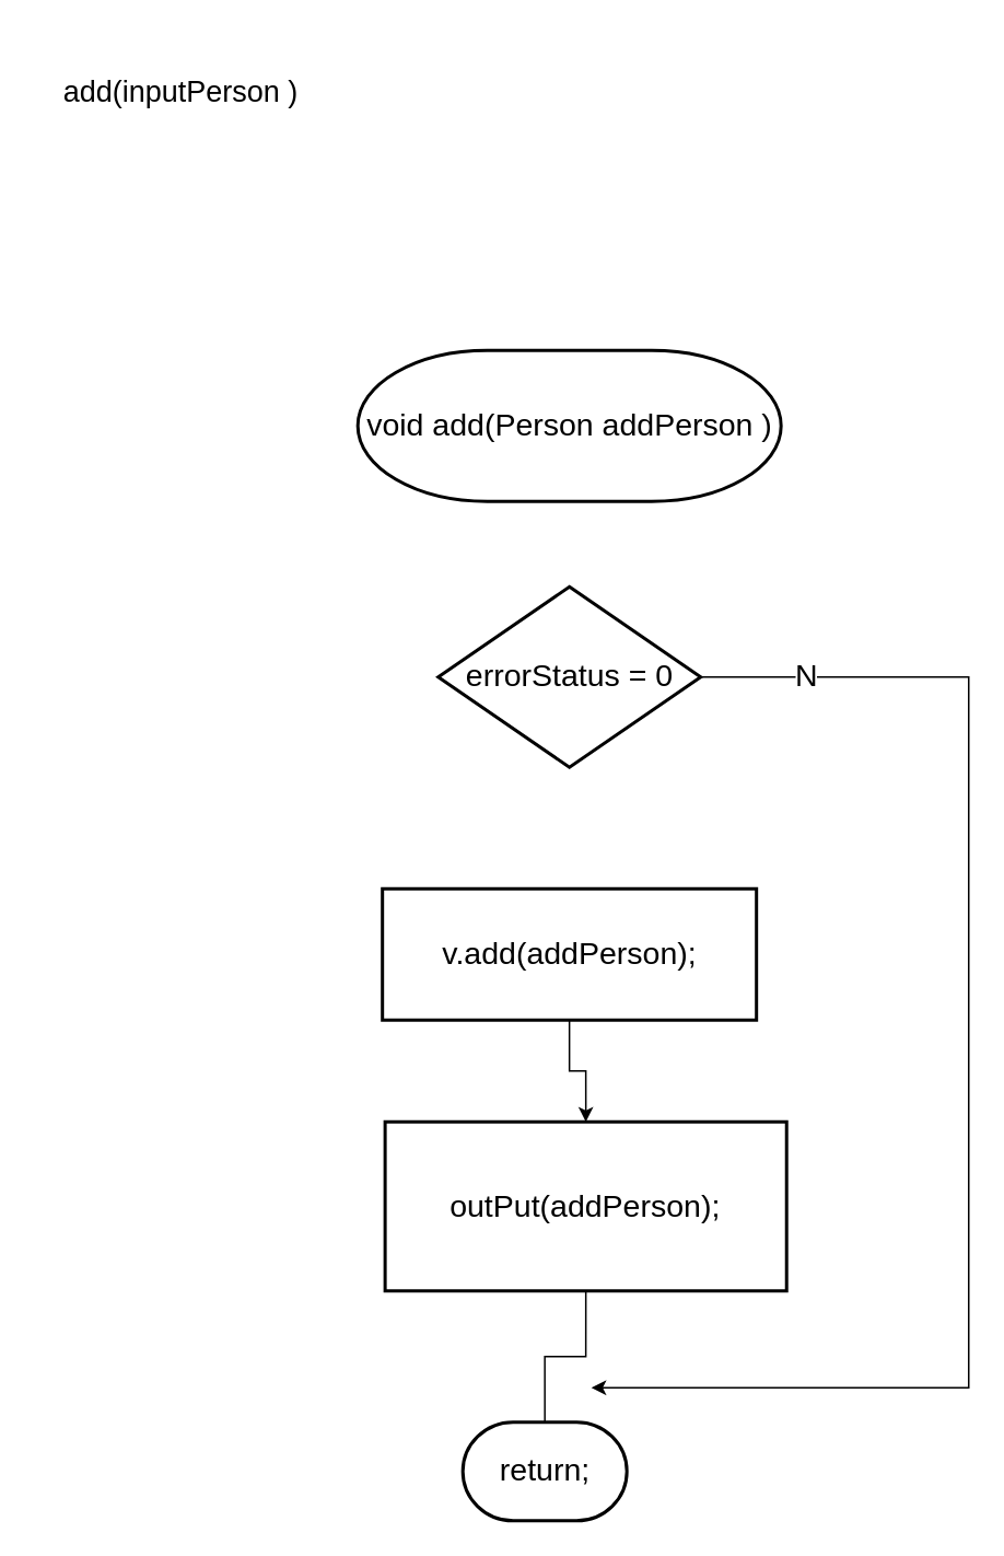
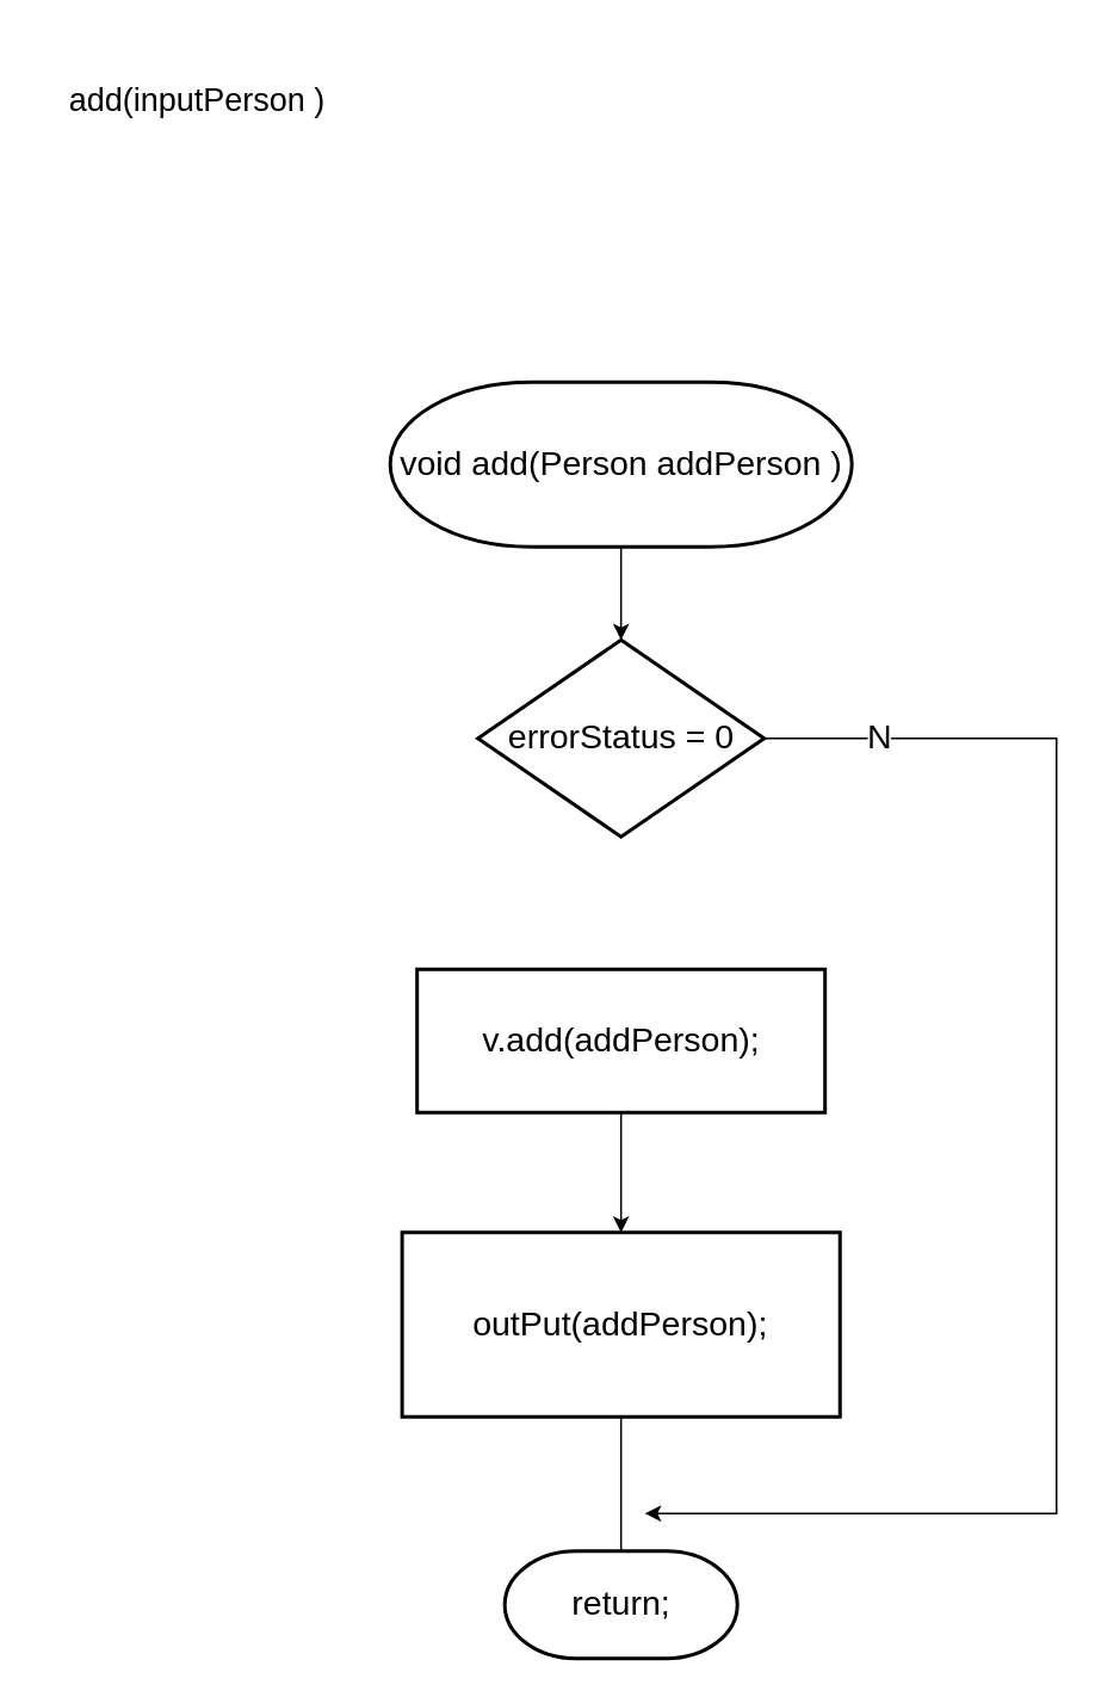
+ <mxCell id="2" value="" style="edgeStyle=orthogonalEdgeStyle;rounded=0;orthogonalLoop=1;jettySize=auto;html=1;fontSize=19;" edge="1" parent="1" source="3" target="11"><mxGeometry relative="1" as="geometry" /></mxCell>
- <mxCell id="6" value="outPut(addPerson);" style="rounded=1;whiteSpace=wrap;html=1;absoluteArcSize=1;arcSize=0;strokeWidth=2;fontSize=19;" parent="1" vertex="1"><mxGeometry x="234.25" y="683" width="244.74" height="103" as="geometry" /></mxCell>
+ <mxCell id="6" value="outPut(addPerson);" style="rounded=1;whiteSpace=wrap;html=1;absoluteArcSize=1;arcSize=0;strokeWidth=2;fontSize=19;" parent="1" vertex="1"><mxGeometry x="224.25" y="688" width="244.74" height="103" as="geometry" /></mxCell>
- <mxCell id="4" value="return;" style="strokeWidth=2;html=1;shape=mxgraph.flowchart.terminator;whiteSpace=wrap;fontSize=19;" parent="1" vertex="1"><mxGeometry x="281.62" y="866" width="100" height="60" as="geometry" /></mxCell>
+ <mxCell id="4" value="return;" style="strokeWidth=2;html=1;shape=mxgraph.flowchart.terminator;whiteSpace=wrap;fontSize=19;" parent="1" vertex="1"><mxGeometry x="281.62" y="866" width="130" height="60" as="geometry" /></mxCell>
